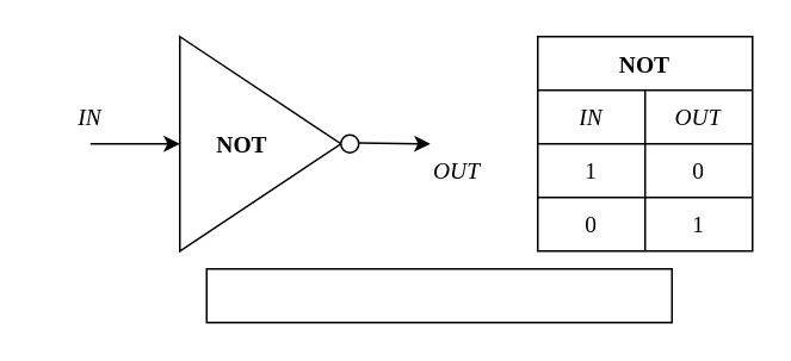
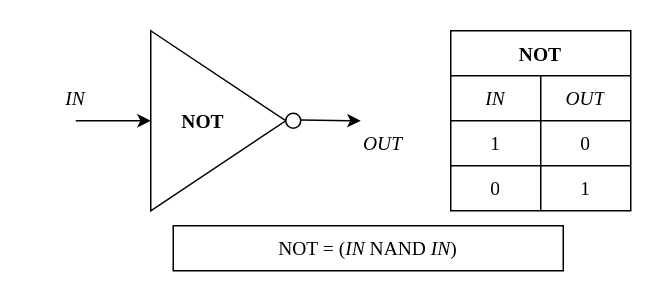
+ <mxCell id="20" value="NOT = (&lt;i&gt;IN&lt;/i&gt; NAND &lt;i&gt;IN&lt;/i&gt;)" style="text;html=1;strokeColor=none;fillColor=none;align=center;verticalAlign=middle;whiteSpace=wrap;rounded=0;fontFamily=JetBrains Mono;fontSize=13;labelBorderColor=none;" vertex="1" parent="1"><mxGeometry x="120" y="150" width="250" height="30" as="geometry" /></mxCell>
